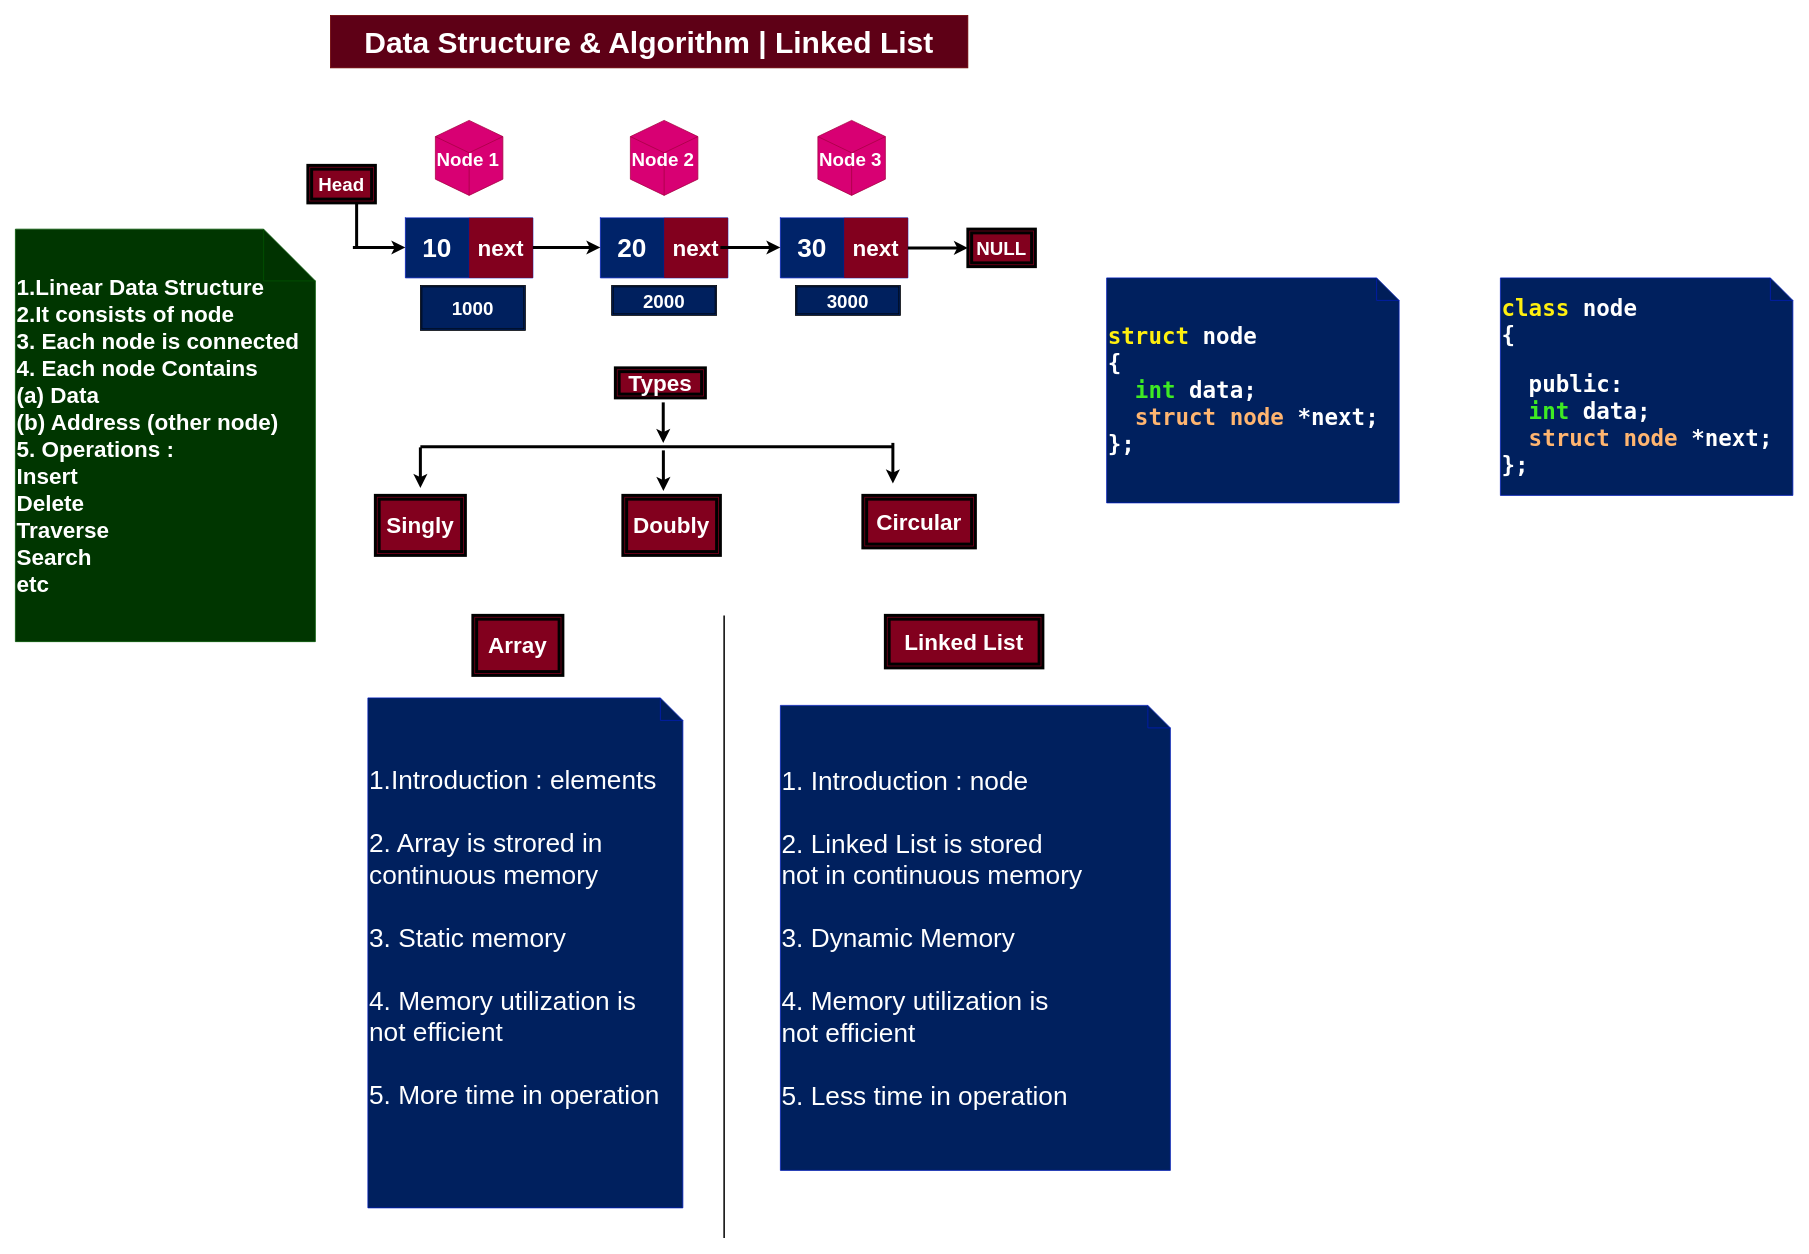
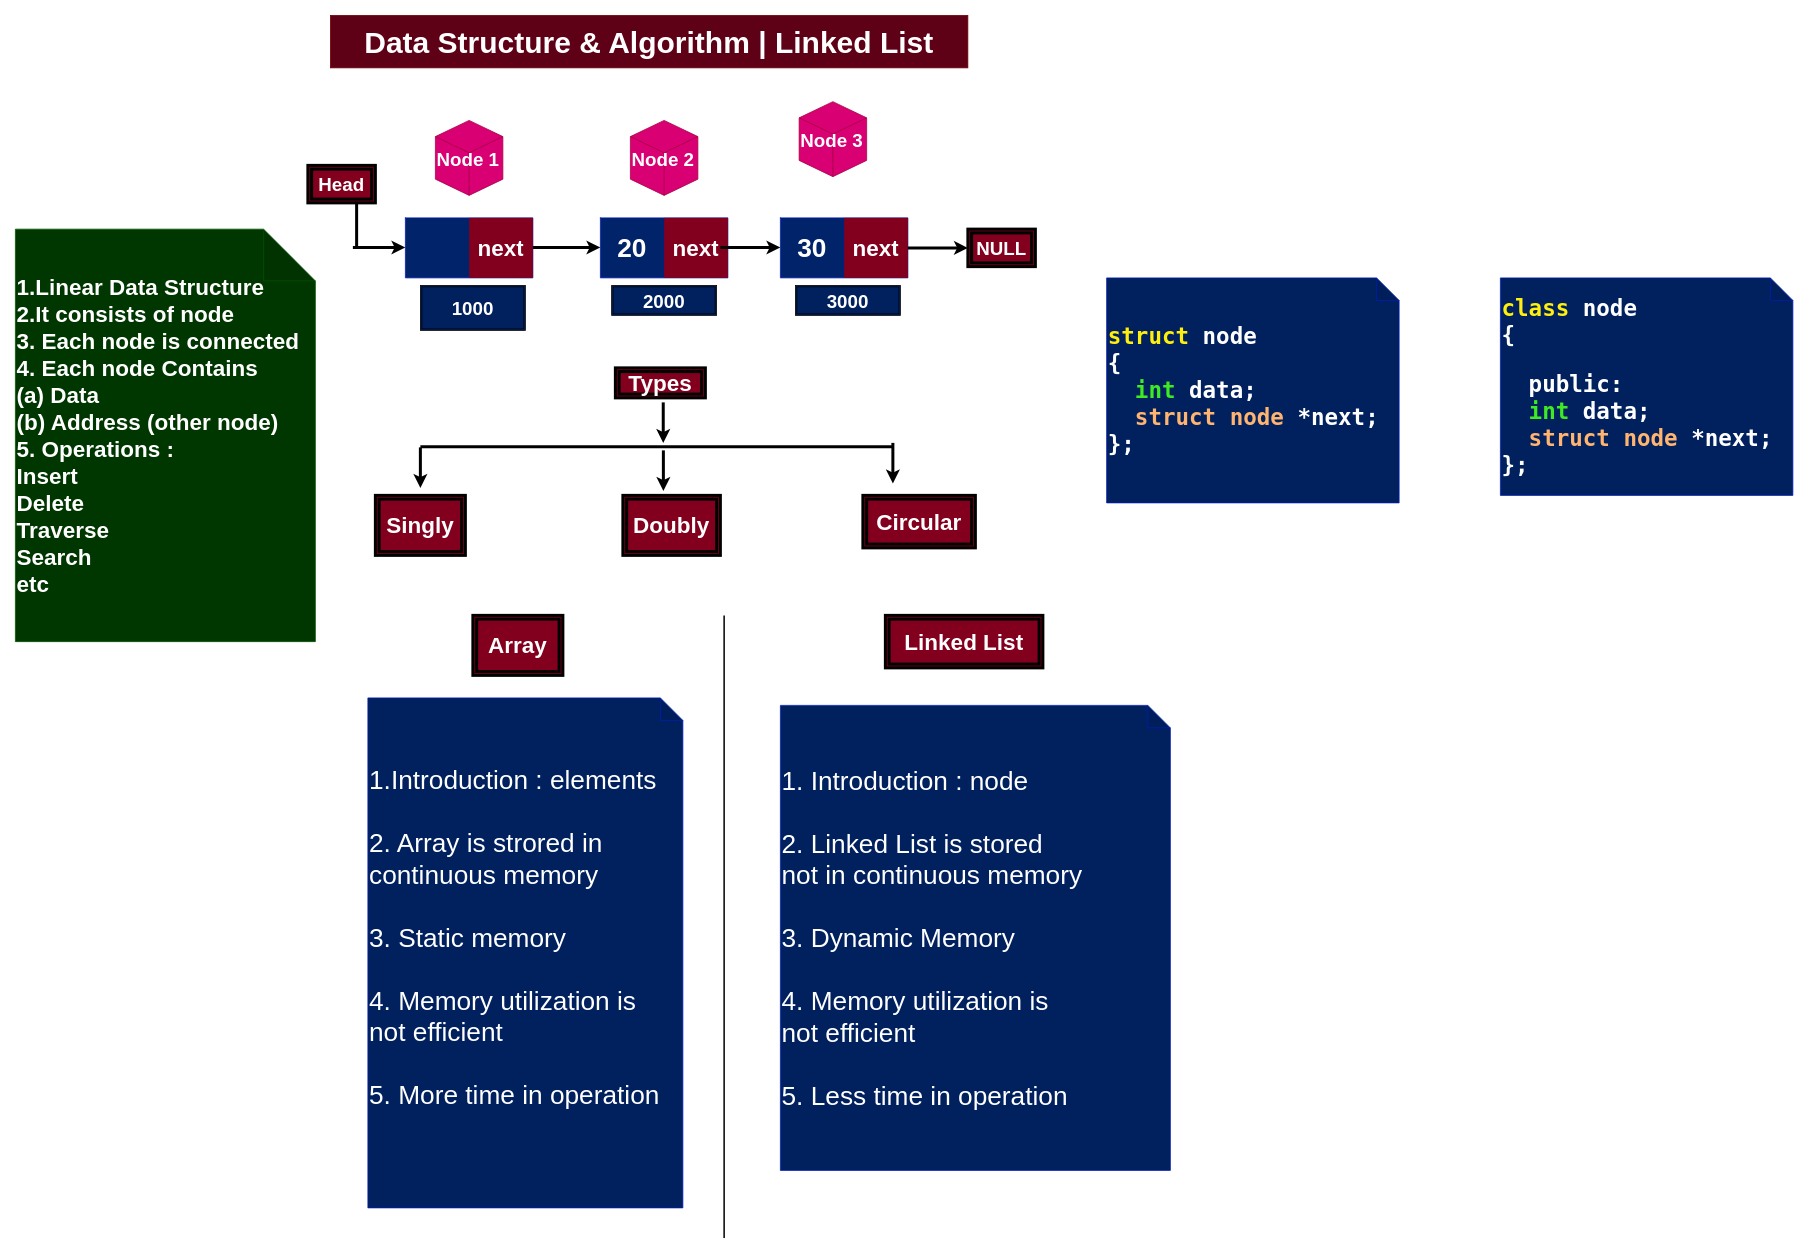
- <mxCell id="44" value="&lt;b&gt;&lt;font style=&quot;font-size: 25px&quot;&gt;Node 3&lt;/font&gt;&lt;br&gt;&lt;/b&gt;" style="html=1;whiteSpace=wrap;shape=isoCube2;backgroundOutline=1;isoAngle=15;fontSize=30;fillColor=#d80073;align=left;strokeColor=#A50040;fontColor=#ffffff;" parent="1" vertex="1"><mxGeometry x="1090" y="160" width="90" height="100" as="geometry" /></mxCell>
+ <mxCell id="44" value="&lt;b&gt;&lt;font style=&quot;font-size: 25px&quot;&gt;Node 3&lt;/font&gt;&lt;br&gt;&lt;/b&gt;" style="html=1;whiteSpace=wrap;shape=isoCube2;backgroundOutline=1;isoAngle=15;fontSize=30;fillColor=#d80073;align=left;strokeColor=#A50040;fontColor=#ffffff;" parent="1" vertex="1"><mxGeometry x="1065" y="135" width="90" height="100" as="geometry" /></mxCell>
- <mxCell id="6" value="&lt;b&gt;&lt;font style=&quot;font-size: 35px&quot; color=&quot;#ffffff&quot;&gt;10&lt;/font&gt;&lt;/b&gt;" style="shape=partialRectangle;html=1;whiteSpace=wrap;connectable=0;overflow=hidden;fillColor=none;top=0;left=0;bottom=0;right=0;pointerEvents=1;" parent="5" vertex="1"><mxGeometry width="85" height="80" as="geometry"><mxRectangle width="85" height="80" as="alternateBounds" /></mxGeometry></mxCell>
